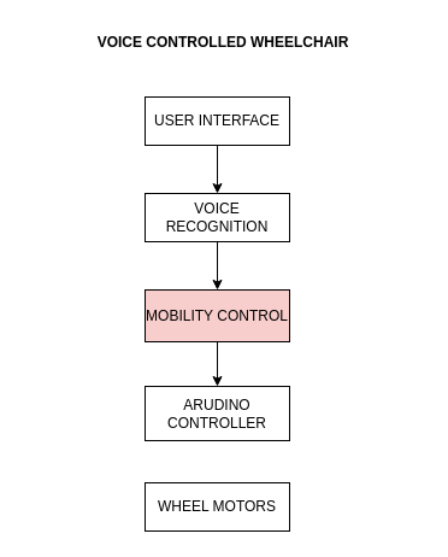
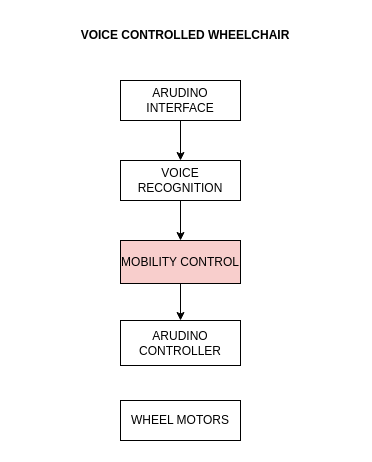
- <mxCell id="8" value="USER INTERFACE" style="whiteSpace=wrap;html=1;" vertex="1" parent="1"><mxGeometry x="120" y="80" width="120" height="40" as="geometry" /></mxCell>
+ <mxCell id="8" value="ARUDINO INTERFACE" style="whiteSpace=wrap;html=1;" vertex="1" parent="1"><mxGeometry x="120" y="80" width="120" height="40" as="geometry" /></mxCell>
